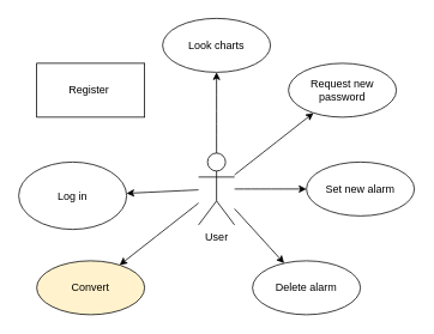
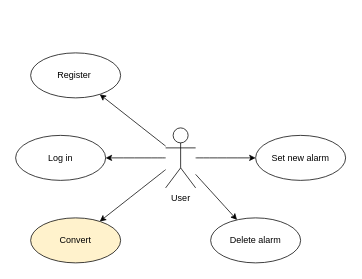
- <mxCell id="9" value="Look charts" style="ellipse;whiteSpace=wrap;html=1;verticalAlign=middle;" parent="1" vertex="1"><mxGeometry x="180" y="20" width="120" height="60" as="geometry" /></mxCell>
- <mxCell id="3" value="Register&amp;nbsp;" style="whiteSpace=wrap;html=1;verticalAlign=middle;rounded=0;" parent="1" vertex="1"><mxGeometry x="40" y="70" width="120" height="60" as="geometry" /></mxCell>
+ <mxCell id="3" value="Register&amp;nbsp;" style="ellipse;whiteSpace=wrap;html=1;verticalAlign=middle;" parent="1" vertex="1"><mxGeometry x="40" y="70" width="120" height="60" as="geometry" /></mxCell>
- <mxCell id="12" value="Request new password" style="ellipse;whiteSpace=wrap;html=1;verticalAlign=middle;" parent="1" vertex="1"><mxGeometry x="320" y="70" width="120" height="60" as="geometry" /></mxCell>
- <mxCell id="7" value="" style="endArrow=classic;html=1;curved=1;" parent="1" source="2" target="9" edge="1"><mxGeometry width="50" height="50" relative="1" as="geometry"><mxPoint x="430" y="330.267" as="sourcePoint" /><mxPoint x="555.498" y="190.005" as="targetPoint" /></mxGeometry></mxCell>
+ <mxCell id="4" value="" style="endArrow=classic;html=1;curved=1;" parent="1" source="2" target="3" edge="1"><mxGeometry width="50" height="50" relative="1" as="geometry"><mxPoint x="470" y="90" as="sourcePoint" /><mxPoint x="520" y="40" as="targetPoint" /></mxGeometry></mxCell>
- <mxCell id="11" value="" style="endArrow=classic;html=1;curved=1;" parent="1" source="2" target="12" edge="1"><mxGeometry width="50" height="50" relative="1" as="geometry"><mxPoint x="460" y="-80.003" as="sourcePoint" /><mxPoint x="585.498" y="-220.265" as="targetPoint" /></mxGeometry></mxCell>
- <mxCell id="5" value="Log in" style="ellipse;whiteSpace=wrap;html=1;verticalAlign=middle;" parent="1" vertex="1"><mxGeometry x="20" y="180" width="120" height="75" as="geometry" /></mxCell>
+ <mxCell id="5" value="Log in" style="ellipse;whiteSpace=wrap;html=1;verticalAlign=middle;" parent="1" vertex="1"><mxGeometry x="20" y="180" width="120" height="60" as="geometry" /></mxCell>
